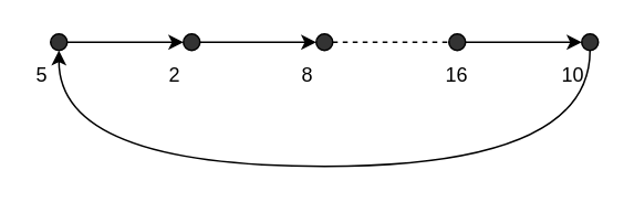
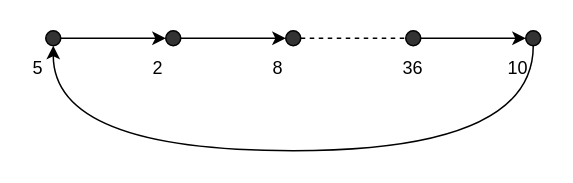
- <mxCell id="15" value="16" style="text;html=1;strokeColor=none;fillColor=none;align=center;verticalAlign=middle;whiteSpace=wrap;rounded=0;" vertex="1" parent="1"><mxGeometry x="270" y="40" width="10" height="10" as="geometry" /></mxCell>
+ <mxCell id="15" value="36" style="text;html=1;strokeColor=none;fillColor=none;align=center;verticalAlign=middle;whiteSpace=wrap;rounded=0;" vertex="1" parent="1"><mxGeometry x="270" y="40" width="10" height="10" as="geometry" /></mxCell>
